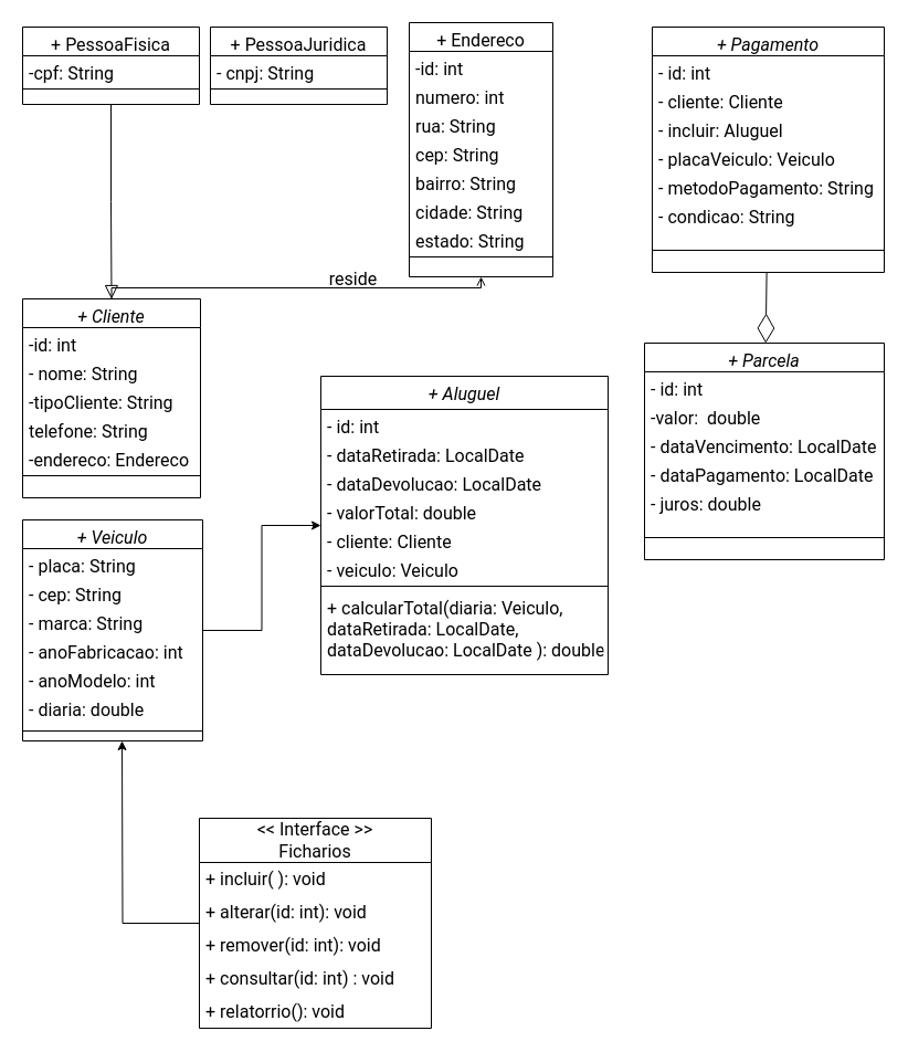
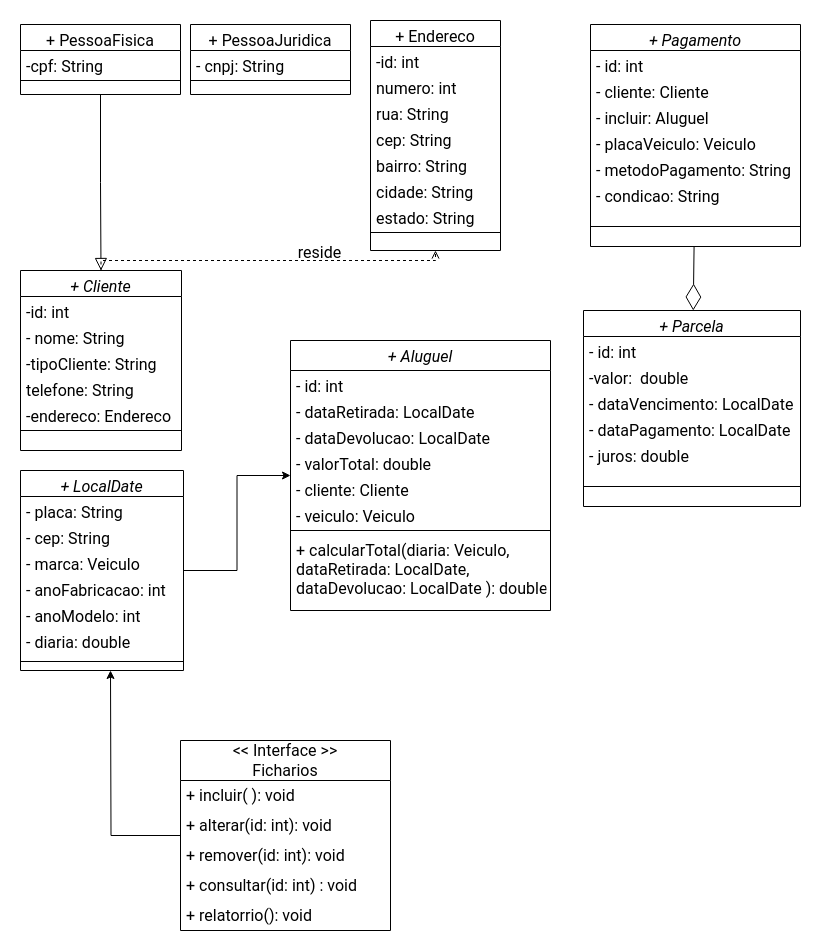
- <mxCell id="25" value="" style="endArrow=open;shadow=0;strokeWidth=1;rounded=0;endFill=1;edgeStyle=elbowEdgeStyle;elbow=vertical;fontFamily=Roboto;fontSource=https%3A%2F%2Ffonts.googleapis.com%2Fcss%3Ffamily%3DRoboto;fontStyle=0;fontSize=16;" parent="1" source="2" target="16" edge="1"><mxGeometry x="0.5" y="41" relative="1" as="geometry"><mxPoint x="390" y="202" as="sourcePoint" /><mxPoint x="550" y="202" as="targetPoint" /><mxPoint x="-40" y="32" as="offset" /></mxGeometry></mxCell>
+ <mxCell id="25" value="" style="endArrow=open;shadow=0;strokeWidth=1;rounded=0;endFill=1;edgeStyle=elbowEdgeStyle;elbow=vertical;fontFamily=Roboto;fontSource=https%3A%2F%2Ffonts.googleapis.com%2Fcss%3Ffamily%3DRoboto;fontStyle=0;fontSize=16;dashed=1;" parent="1" source="2" target="16" edge="1"><mxGeometry x="0.5" y="41" relative="1" as="geometry"><mxPoint x="390" y="202" as="sourcePoint" /><mxPoint x="550" y="202" as="targetPoint" /><mxPoint x="-40" y="32" as="offset" /></mxGeometry></mxCell>
- <mxCell id="28" value="+ Veiculo" style="swimlane;fontStyle=2;align=center;verticalAlign=top;childLayout=stackLayout;horizontal=1;startSize=26;horizontalStack=0;resizeParent=1;resizeLast=0;collapsible=1;marginBottom=0;rounded=0;shadow=0;strokeWidth=1;fontFamily=Roboto;fontSource=https%3A%2F%2Ffonts.googleapis.com%2Fcss%3Ffamily%3DRoboto;fontSize=16;" vertex="1" parent="1"><mxGeometry x="20" y="470" width="163" height="200" as="geometry"><mxRectangle x="230" y="140" width="160" height="26" as="alternateBounds" /></mxGeometry></mxCell>
+ <mxCell id="28" value="+ LocalDate" style="swimlane;fontStyle=2;align=center;verticalAlign=top;childLayout=stackLayout;horizontal=1;startSize=26;horizontalStack=0;resizeParent=1;resizeLast=0;collapsible=1;marginBottom=0;rounded=0;shadow=0;strokeWidth=1;fontFamily=Roboto;fontSource=https%3A%2F%2Ffonts.googleapis.com%2Fcss%3Ffamily%3DRoboto;fontSize=16;" vertex="1" parent="1"><mxGeometry x="20" y="470" width="163" height="200" as="geometry"><mxRectangle x="230" y="140" width="160" height="26" as="alternateBounds" /></mxGeometry></mxCell>
- <mxCell id="31" value="- marca: String" style="text;align=left;verticalAlign=top;spacingLeft=4;spacingRight=4;overflow=hidden;rotatable=0;points=[[0,0.5],[1,0.5]];portConstraint=eastwest;rounded=0;shadow=0;html=0;fontFamily=Roboto;fontSource=https%3A%2F%2Ffonts.googleapis.com%2Fcss%3Ffamily%3DRoboto;fontStyle=0;fontSize=16;" vertex="1" parent="28"><mxGeometry y="78" width="163" height="26" as="geometry" /></mxCell>
+ <mxCell id="31" value="- marca: Veiculo" style="text;align=left;verticalAlign=top;spacingLeft=4;spacingRight=4;overflow=hidden;rotatable=0;points=[[0,0.5],[1,0.5]];portConstraint=eastwest;rounded=0;shadow=0;html=0;fontFamily=Roboto;fontSource=https%3A%2F%2Ffonts.googleapis.com%2Fcss%3Ffamily%3DRoboto;fontStyle=0;fontSize=16;" vertex="1" parent="28"><mxGeometry y="78" width="163" height="26" as="geometry" /></mxCell>
